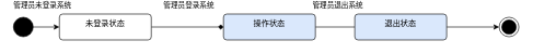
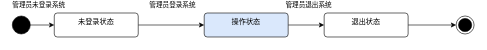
- <mxCell id="5" style="edgeStyle=orthogonalEdgeStyle;rounded=0;orthogonalLoop=1;jettySize=auto;html=1;endArrow=diamond;" edge="1" parent="1" source="7" target="10"><mxGeometry relative="1" as="geometry" /></mxCell>
+ <mxCell id="5" style="edgeStyle=orthogonalEdgeStyle;rounded=0;orthogonalLoop=1;jettySize=auto;html=1;" edge="1" parent="1" source="7" target="10"><mxGeometry relative="1" as="geometry" /></mxCell>
- <mxCell id="8" style="edgeStyle=orthogonalEdgeStyle;rounded=0;orthogonalLoop=1;jettySize=auto;html=1;endArrow=none;" edge="1" parent="1" source="10" target="12"><mxGeometry relative="1" as="geometry" /></mxCell>
+ <mxCell id="8" style="edgeStyle=orthogonalEdgeStyle;rounded=0;orthogonalLoop=1;jettySize=auto;html=1;" edge="1" parent="1" source="10" target="12"><mxGeometry relative="1" as="geometry" /></mxCell>
- <mxCell id="12" value="退出状态" style="html=1;align=center;verticalAlign=top;rounded=1;absoluteArcSize=1;arcSize=10;dashed=0;whiteSpace=wrap;fillColor=#dae8fc;" vertex="1" parent="1"><mxGeometry x="540" y="20" width="140" height="40" as="geometry" /></mxCell>
+ <mxCell id="12" value="退出状态" style="html=1;align=center;verticalAlign=top;rounded=1;absoluteArcSize=1;arcSize=10;dashed=0;whiteSpace=wrap;" vertex="1" parent="1"><mxGeometry x="540" y="20" width="140" height="40" as="geometry" /></mxCell>
